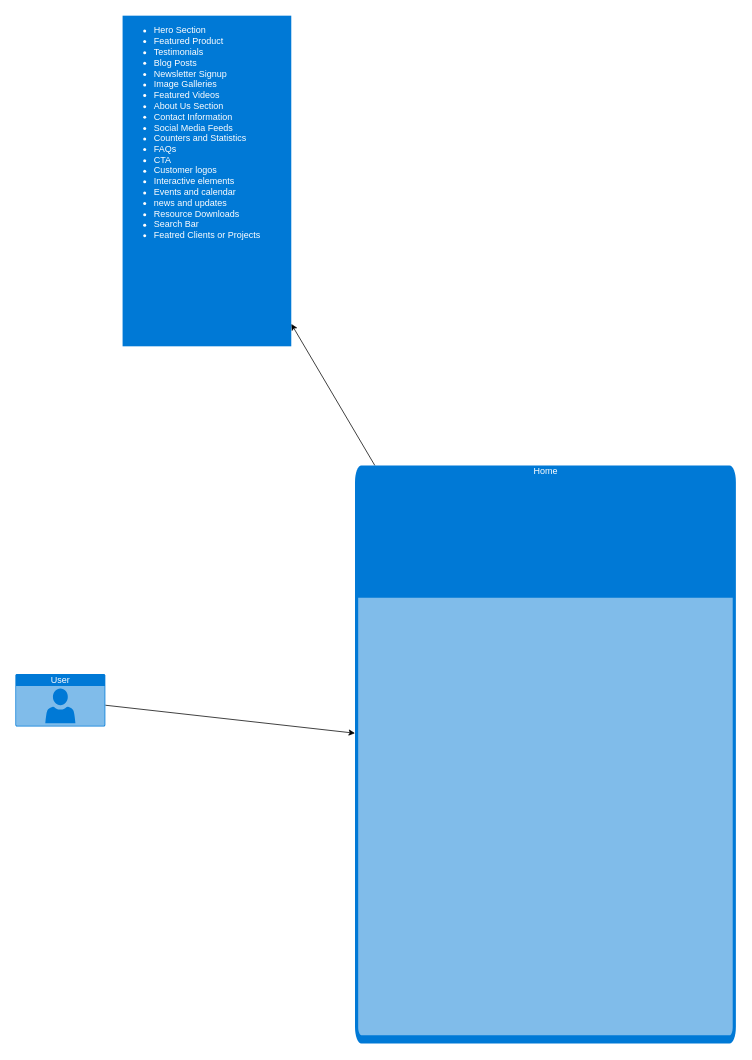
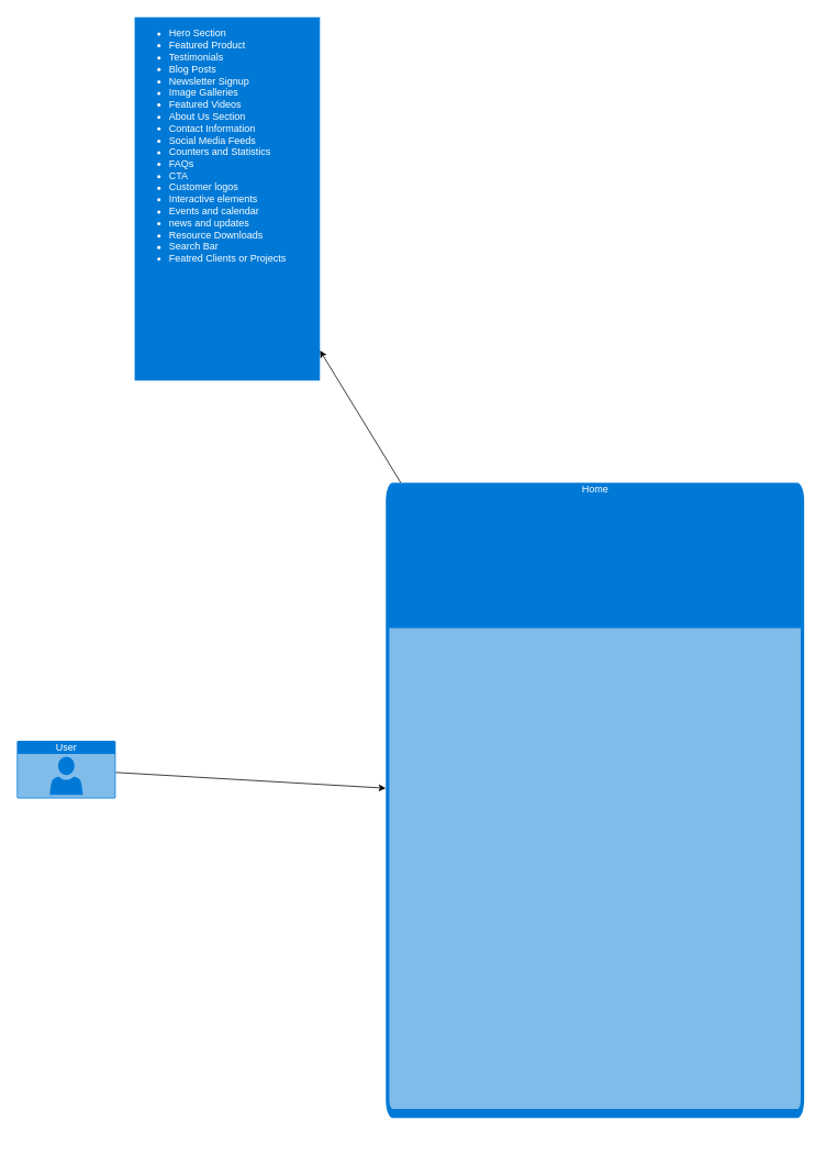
- <mxCell id="5" value="Home" style="html=1;strokeColor=none;fillColor=#0079D6;labelPosition=center;verticalLabelPosition=middle;verticalAlign=top;align=center;fontSize=12;outlineConnect=0;spacingTop=-6;fontColor=#FFFFFF;sketch=0;shape=mxgraph.sitemap.page;" vertex="1" parent="1"><mxGeometry x="473" y="620" width="508" height="771" as="geometry" /></mxCell>
+ <mxCell id="5" value="Home" style="html=1;strokeColor=none;fillColor=#0079D6;labelPosition=center;verticalLabelPosition=middle;verticalAlign=top;align=center;fontSize=12;outlineConnect=0;spacingTop=-6;fontColor=#FFFFFF;sketch=0;shape=mxgraph.sitemap.page;" vertex="1" parent="1"><mxGeometry x="468" y="585" width="508" height="771" as="geometry" /></mxCell>
